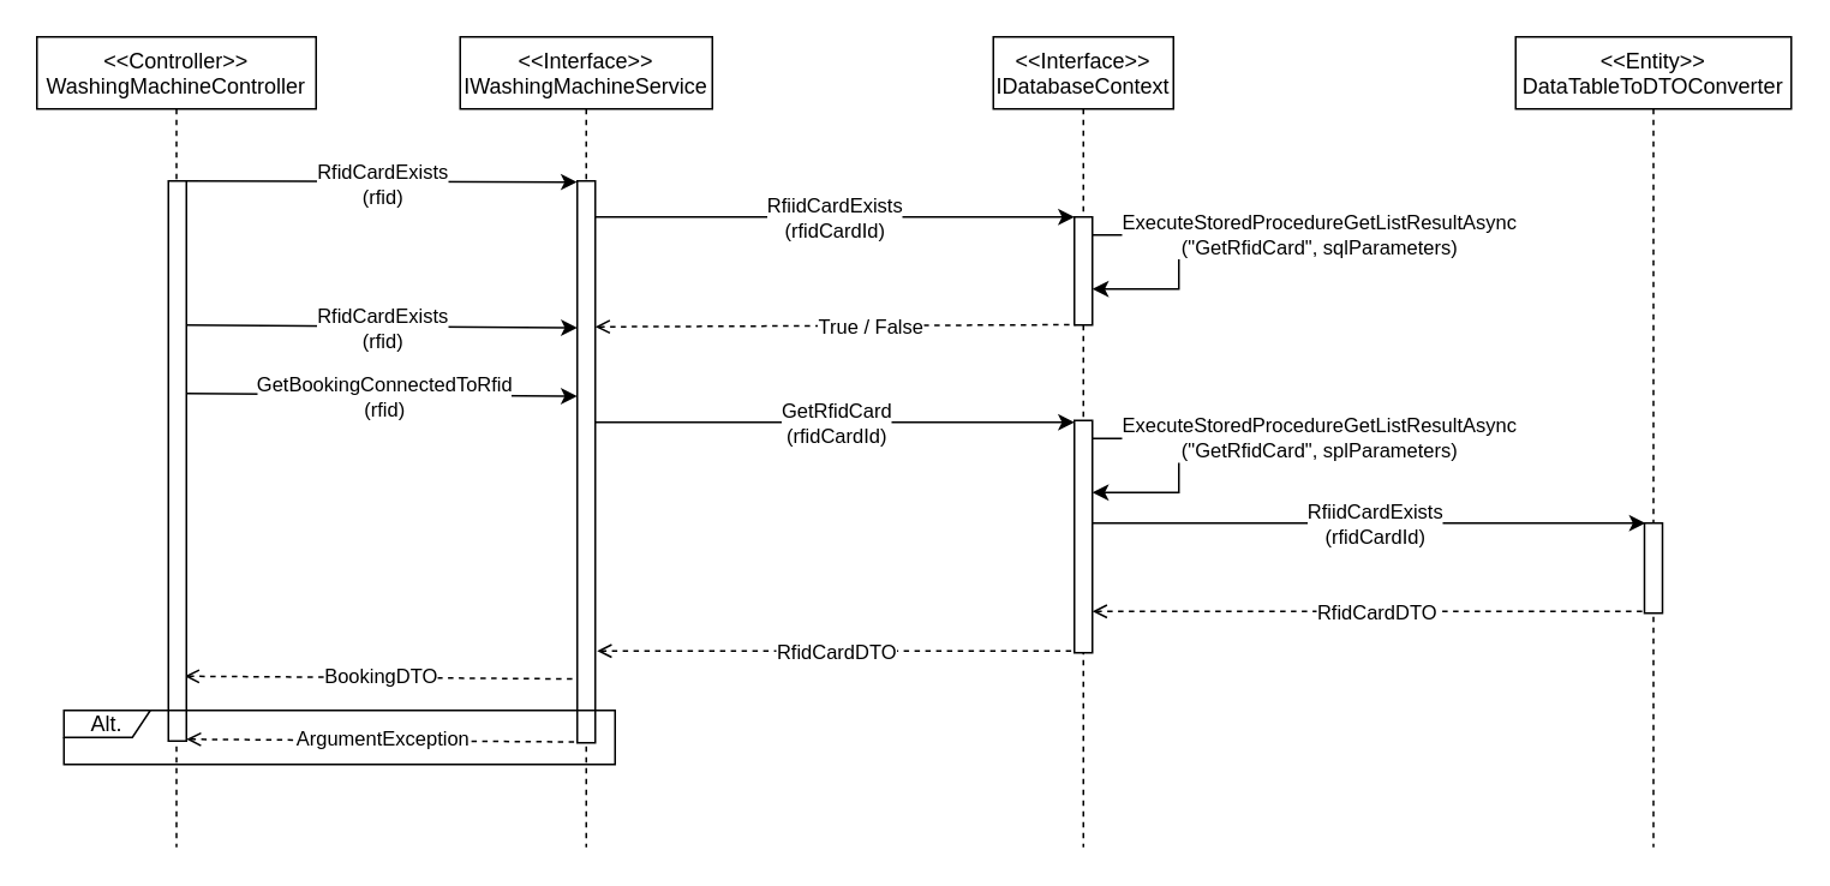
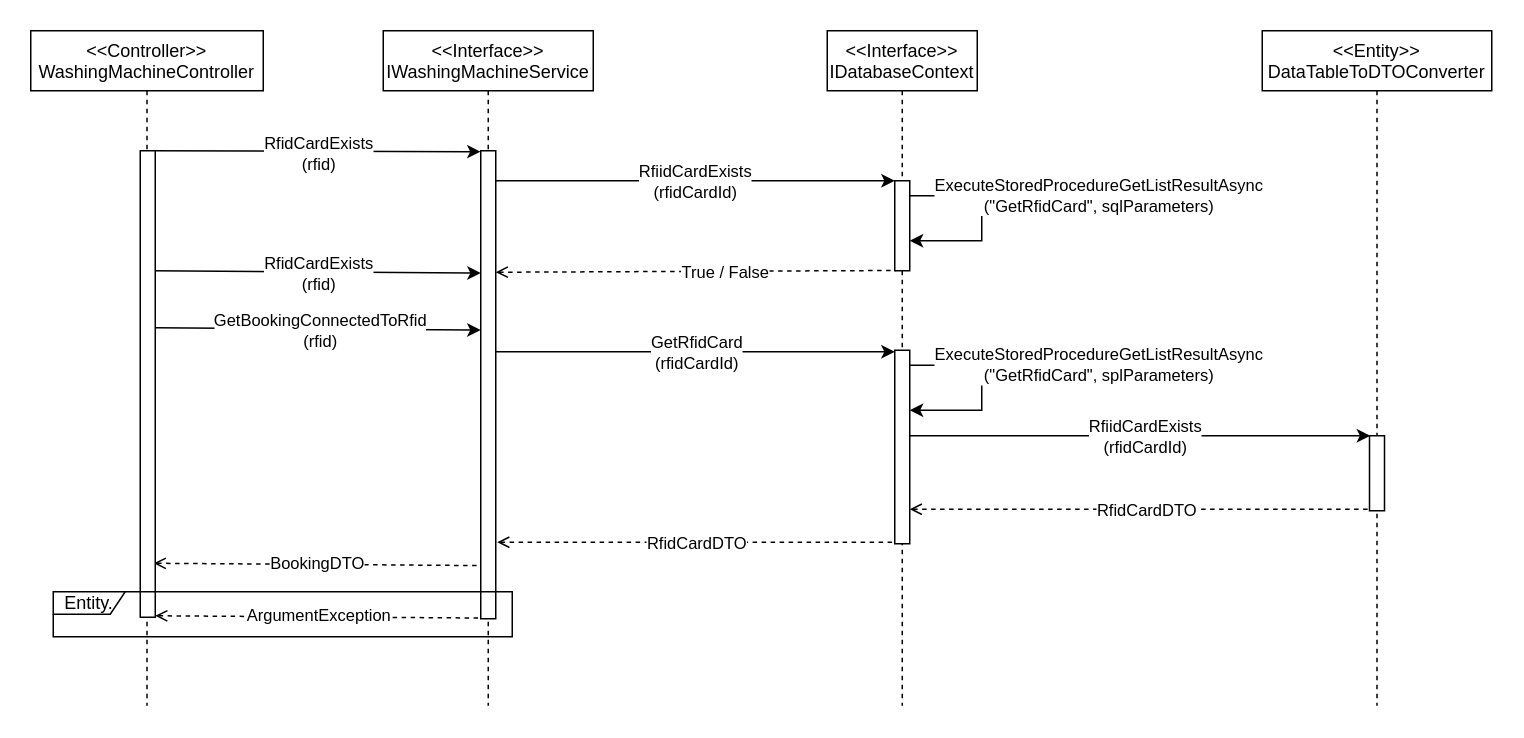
- <mxCell id="37" value="Alt." style="shape=umlFrame;whiteSpace=wrap;html=1;width=48;height=15;" parent="1" vertex="1"><mxGeometry x="35" y="394" width="306" height="30" as="geometry" /></mxCell>
+ <mxCell id="37" value="Entity." style="shape=umlFrame;whiteSpace=wrap;html=1;width=48;height=15;" parent="1" vertex="1"><mxGeometry x="35" y="394" width="306" height="30" as="geometry" /></mxCell>
